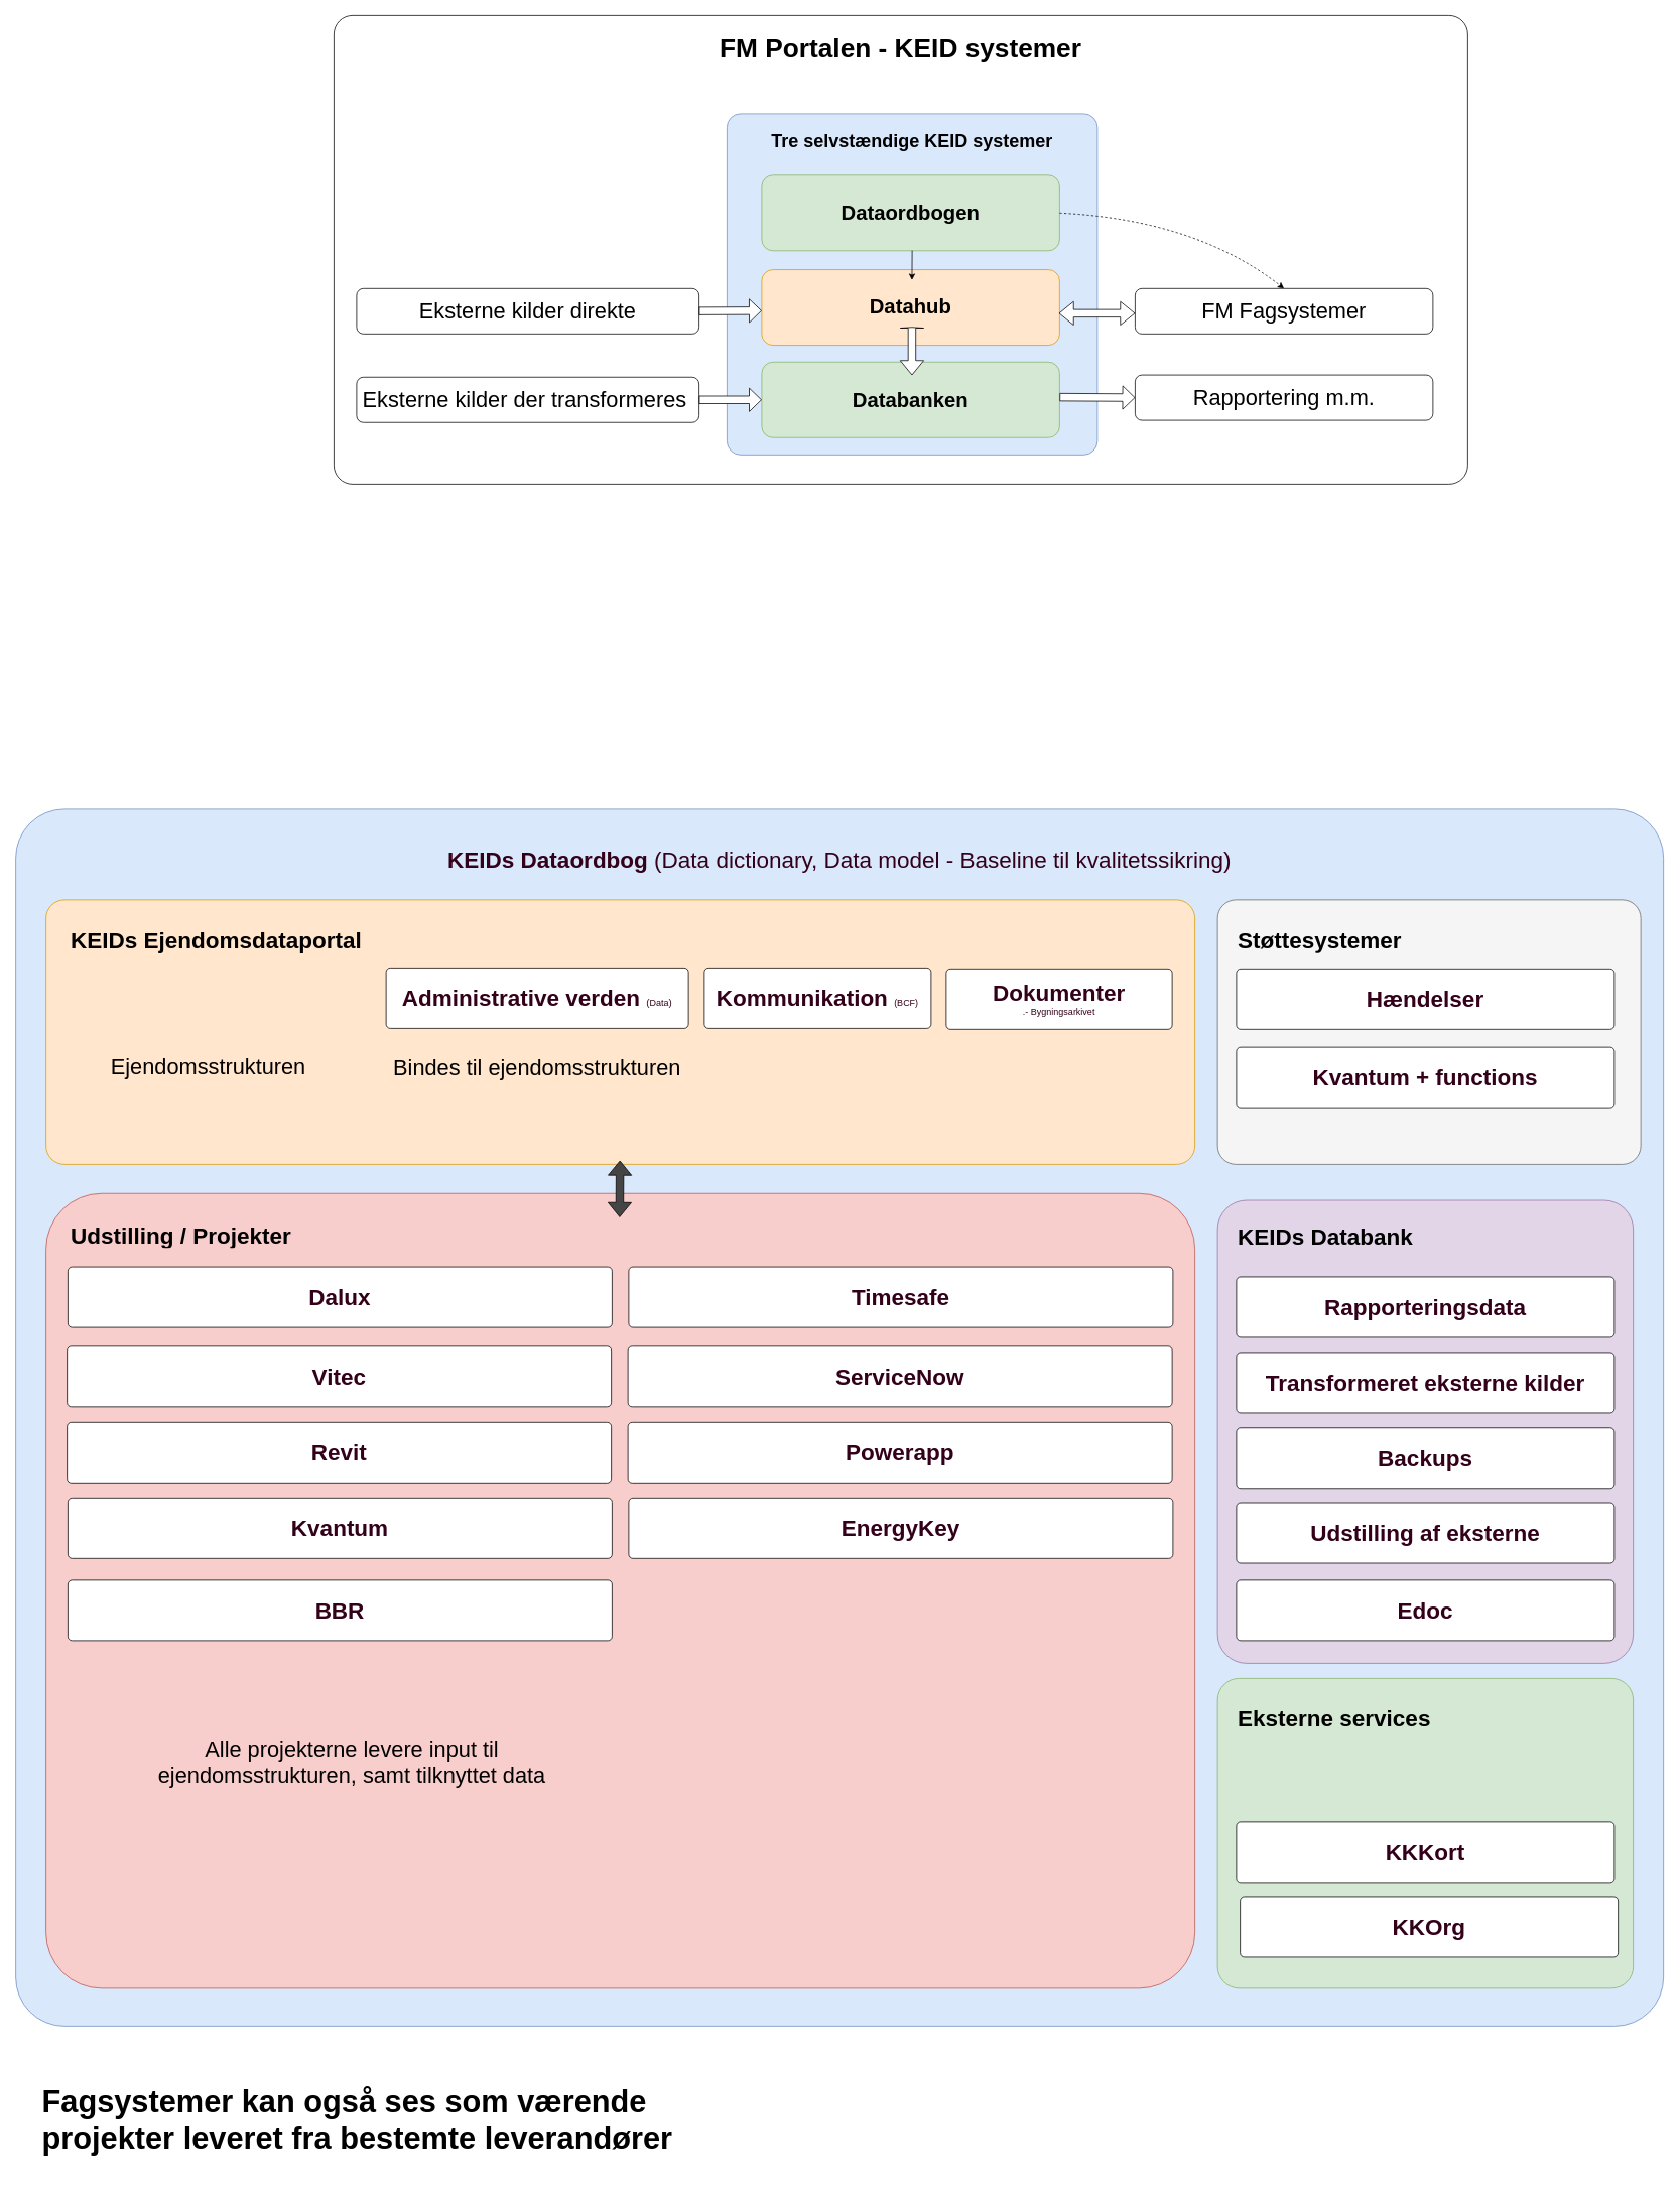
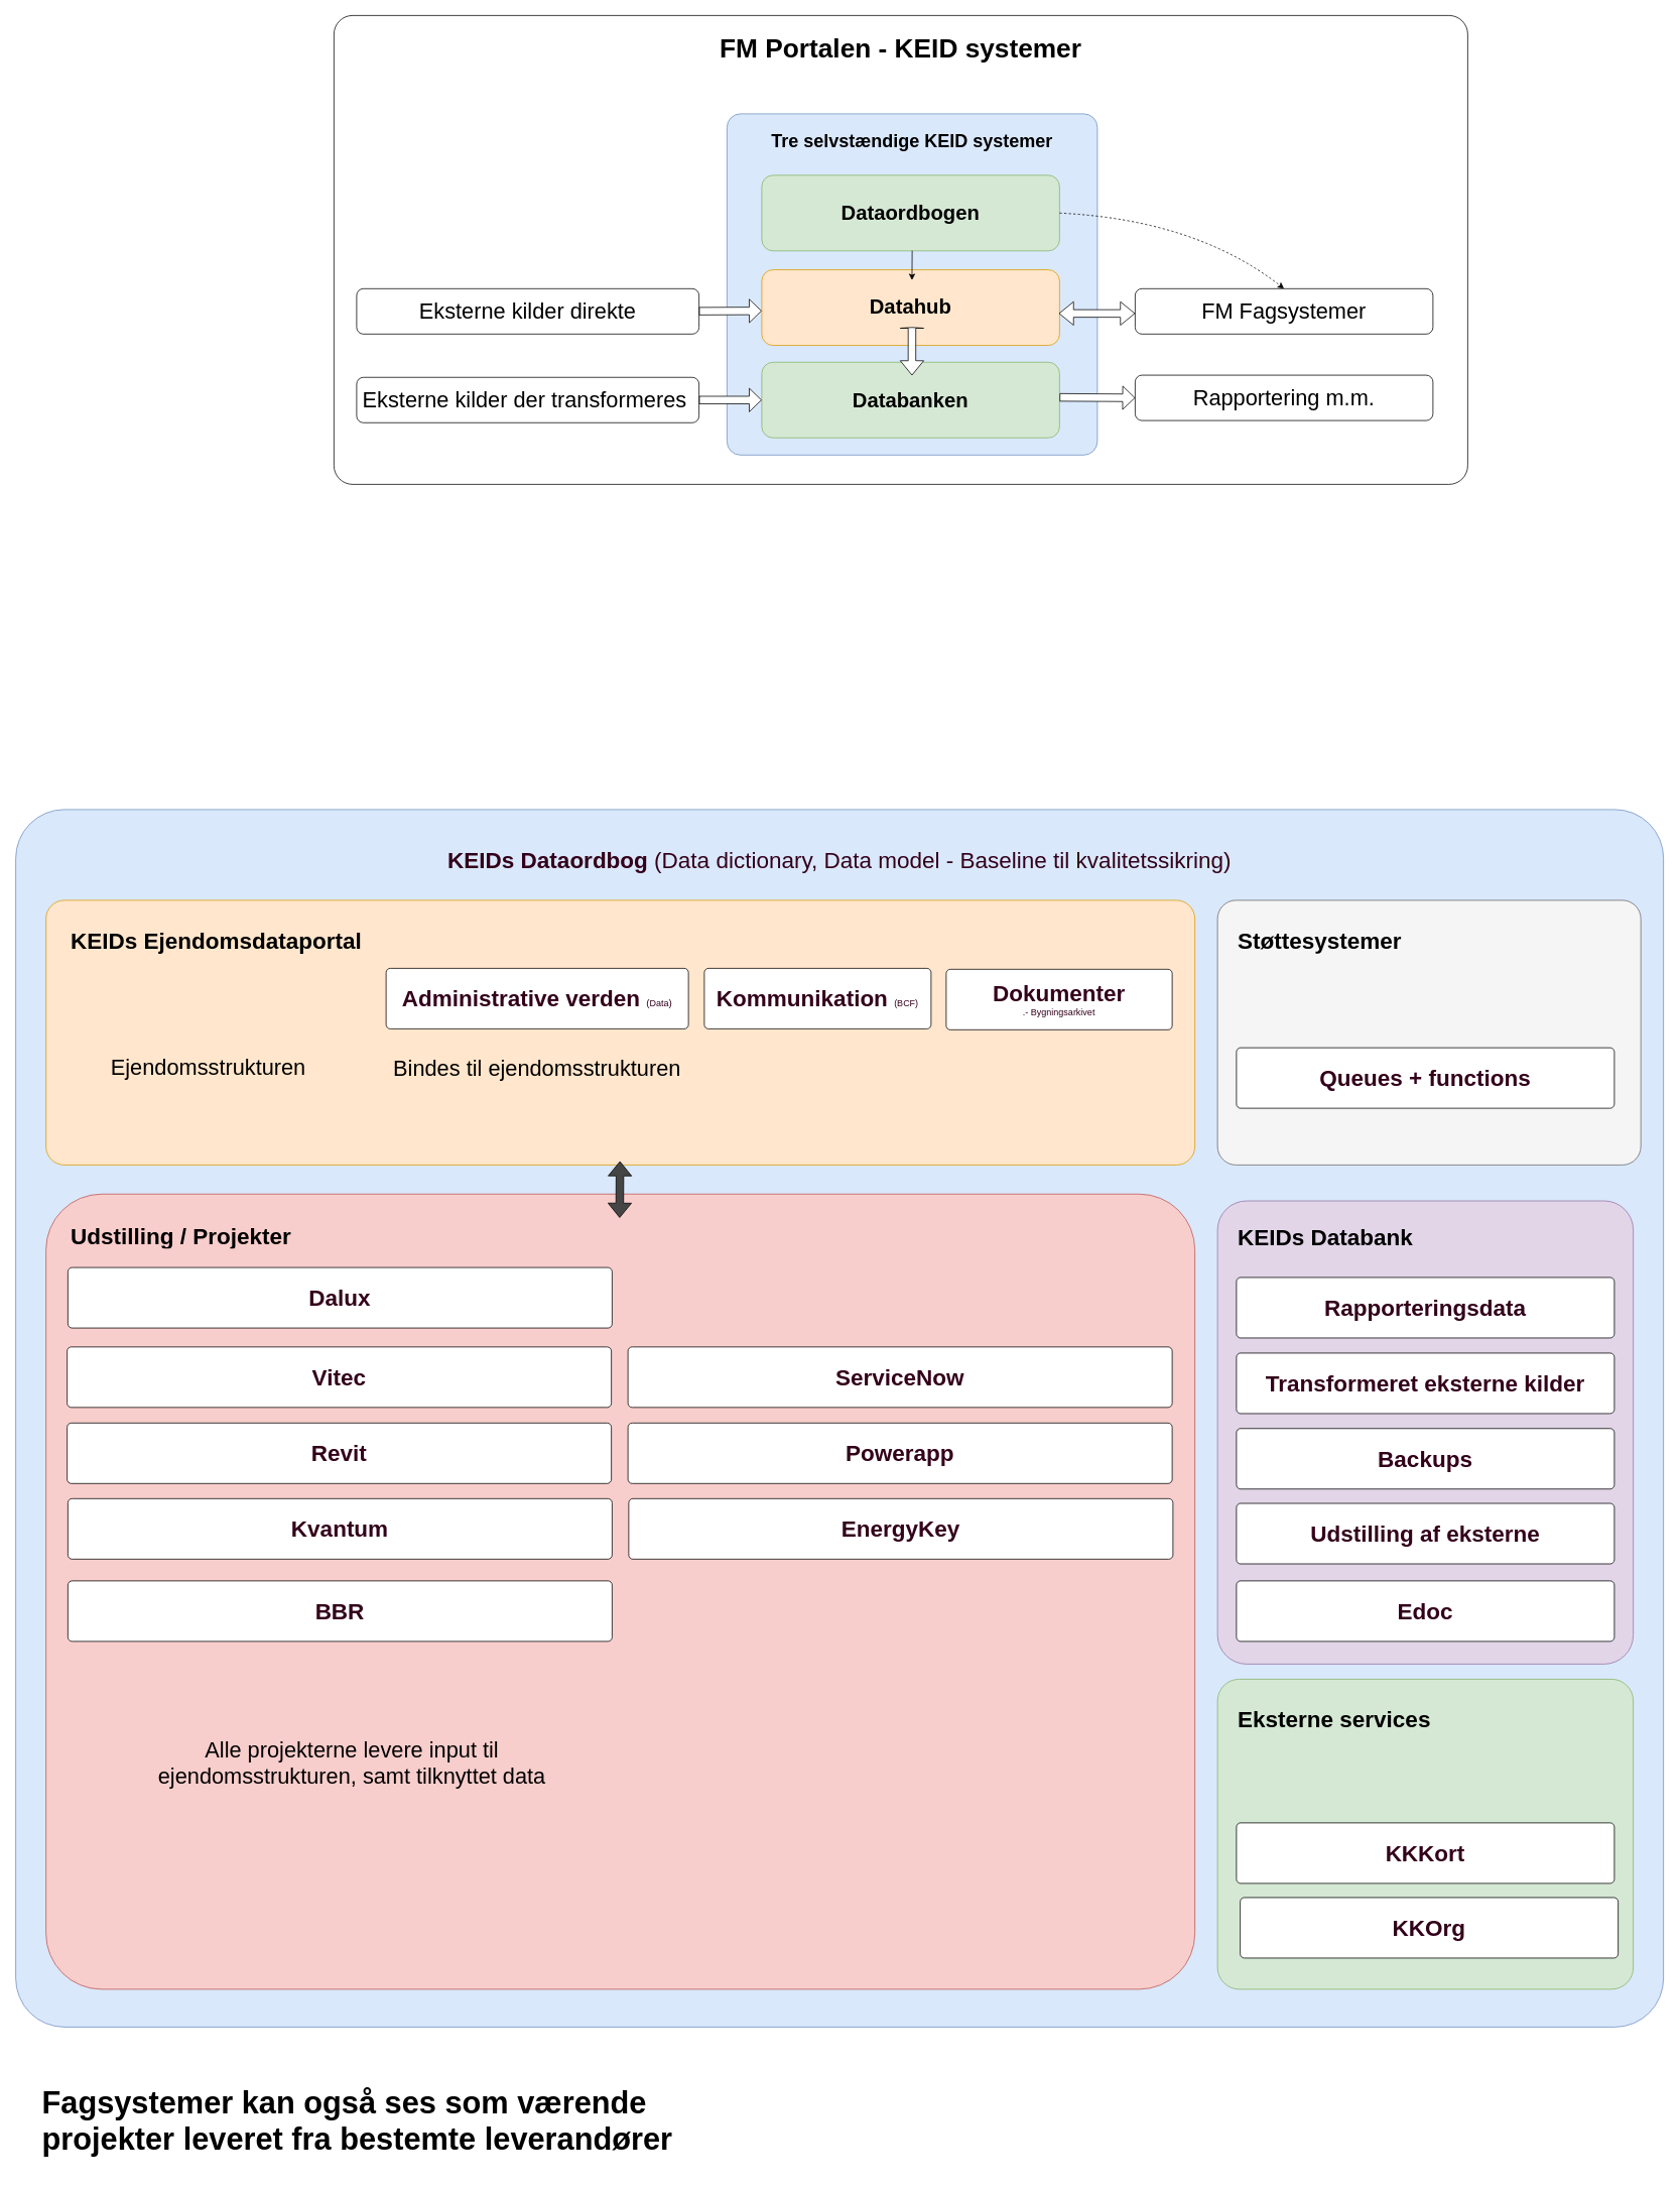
- <mxCell id="35" value="&lt;font face=&quot;helvetica&quot;&gt;&lt;span style=&quot;font-size: 30px&quot;&gt;&lt;b&gt;Hændelser&lt;/b&gt;&lt;/span&gt;&lt;br&gt;&lt;/font&gt;" style="rounded=1;whiteSpace=wrap;html=1;labelBackgroundColor=none;fontColor=#33001A;align=center;verticalAlign=middle;arcSize=7;" parent="1" vertex="1"><mxGeometry x="1635" y="1281.25" width="500" height="80" as="geometry" /></mxCell>
- <mxCell id="48" value="&lt;font face=&quot;helvetica&quot;&gt;&lt;span style=&quot;font-size: 30px&quot;&gt;&lt;b&gt;Kvantum + functions&lt;/b&gt;&lt;/span&gt;&lt;br&gt;&lt;/font&gt;" style="rounded=1;whiteSpace=wrap;html=1;labelBackgroundColor=none;fontColor=#33001A;align=center;verticalAlign=middle;arcSize=7;" parent="1" vertex="1"><mxGeometry x="1635" y="1385" width="500" height="80" as="geometry" /></mxCell>
+ <mxCell id="48" value="&lt;font face=&quot;helvetica&quot;&gt;&lt;span style=&quot;font-size: 30px&quot;&gt;&lt;b&gt;Queues + functions&lt;/b&gt;&lt;/span&gt;&lt;br&gt;&lt;/font&gt;" style="rounded=1;whiteSpace=wrap;html=1;labelBackgroundColor=none;fontColor=#33001A;align=center;verticalAlign=middle;arcSize=7;" parent="1" vertex="1"><mxGeometry x="1635" y="1385" width="500" height="80" as="geometry" /></mxCell>
- <mxCell id="28" value="&lt;b style=&quot;font-family: &amp;#34;helvetica&amp;#34;&quot;&gt;&lt;span style=&quot;font-size: 30px&quot;&gt;Timesafe&lt;/span&gt;&lt;/b&gt;&lt;font face=&quot;helvetica&quot;&gt;&lt;b&gt;&lt;br&gt;&lt;/b&gt;&lt;/font&gt;" style="rounded=1;whiteSpace=wrap;html=1;labelBackgroundColor=none;fontColor=#33001A;align=center;verticalAlign=middle;arcSize=7;" parent="1" vertex="1"><mxGeometry x="831" y="1675.62" width="720" height="80" as="geometry" /></mxCell>
